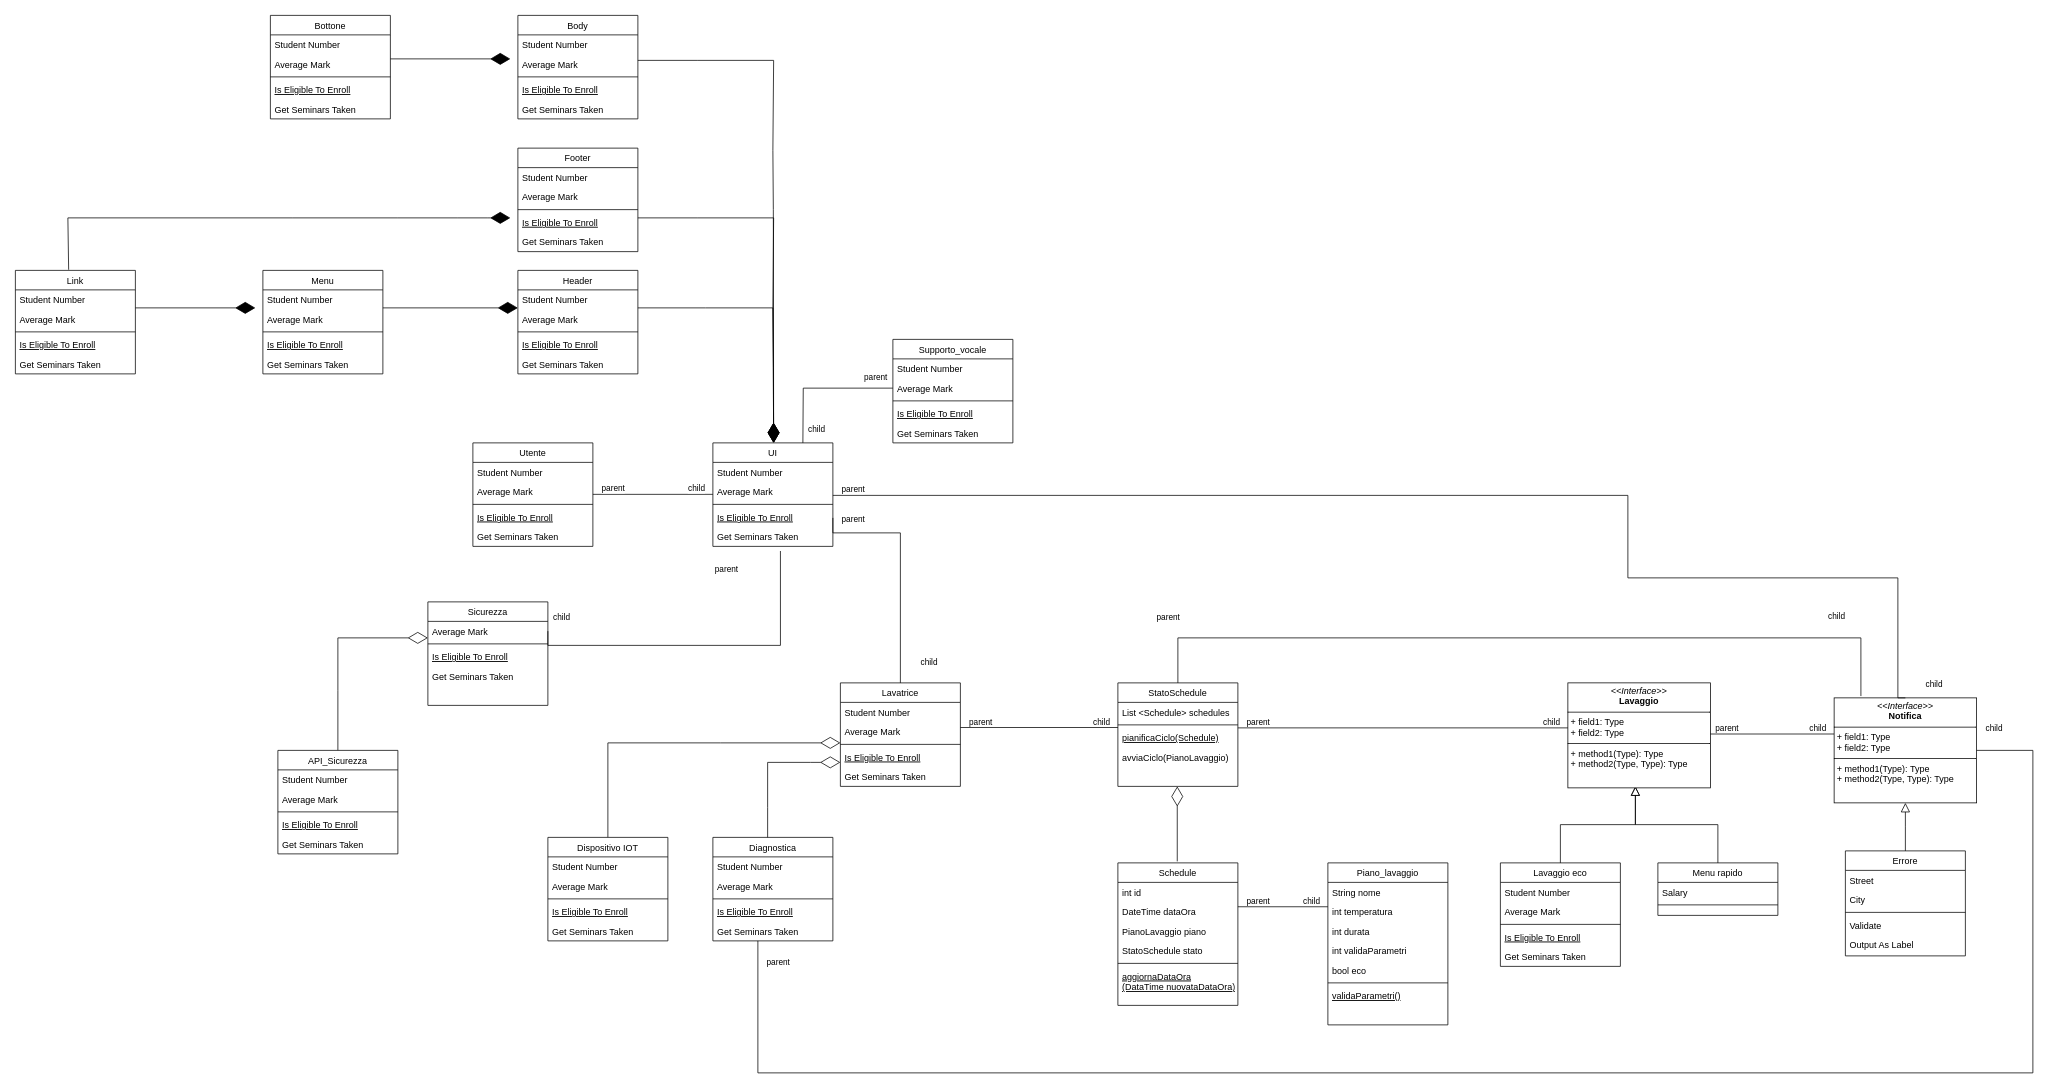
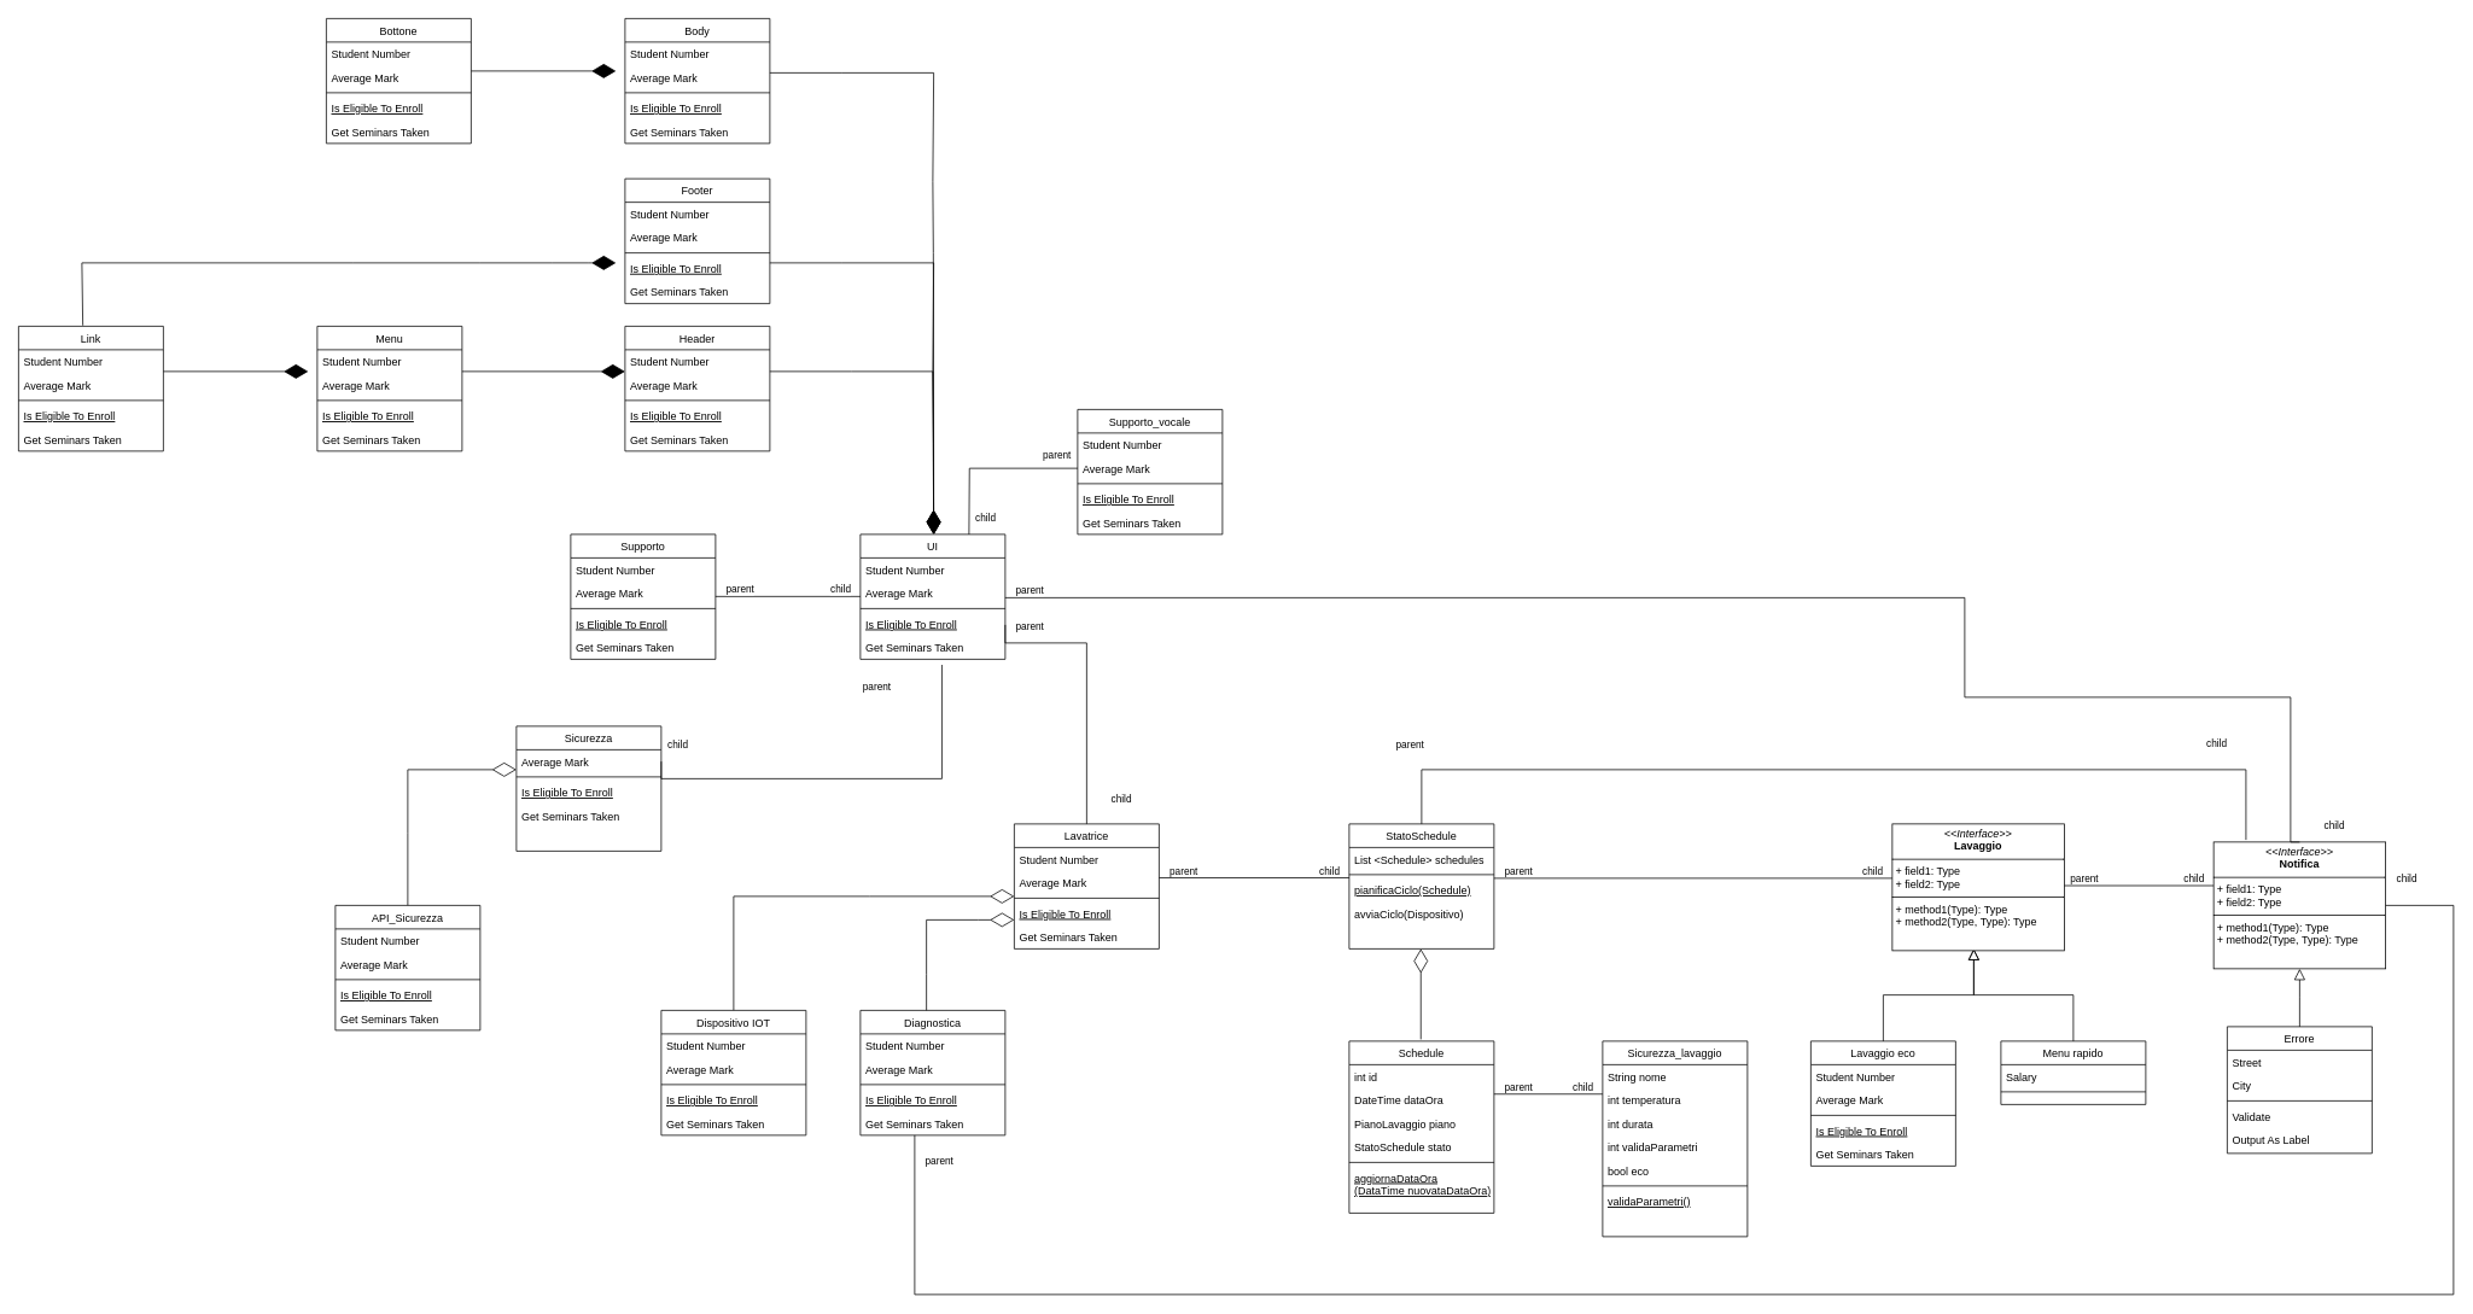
- <mxCell id="51" value="Utente" style="swimlane;fontStyle=0;align=center;verticalAlign=top;childLayout=stackLayout;horizontal=1;startSize=26;horizontalStack=0;resizeParent=1;resizeLast=0;collapsible=1;marginBottom=0;rounded=0;shadow=0;strokeWidth=1;" parent="1" vertex="1"><mxGeometry x="630" y="590" width="160" height="138" as="geometry"><mxRectangle x="130" y="380" width="160" height="26" as="alternateBounds" /></mxGeometry></mxCell>
+ <mxCell id="51" value="Supporto" style="swimlane;fontStyle=0;align=center;verticalAlign=top;childLayout=stackLayout;horizontal=1;startSize=26;horizontalStack=0;resizeParent=1;resizeLast=0;collapsible=1;marginBottom=0;rounded=0;shadow=0;strokeWidth=1;" parent="1" vertex="1"><mxGeometry x="630" y="590" width="160" height="138" as="geometry"><mxRectangle x="130" y="380" width="160" height="26" as="alternateBounds" /></mxGeometry></mxCell>
- <mxCell id="127" value="avviaCiclo(PianoLavaggio)" style="text;align=left;verticalAlign=top;spacingLeft=4;spacingRight=4;overflow=hidden;rotatable=0;points=[[0,0.5],[1,0.5]];portConstraint=eastwest;" vertex="1" parent="123"><mxGeometry y="86" width="160" height="26" as="geometry" /></mxCell>
+ <mxCell id="127" value="avviaCiclo(Dispositivo)" style="text;align=left;verticalAlign=top;spacingLeft=4;spacingRight=4;overflow=hidden;rotatable=0;points=[[0,0.5],[1,0.5]];portConstraint=eastwest;" vertex="1" parent="123"><mxGeometry y="86" width="160" height="26" as="geometry" /></mxCell>
- <mxCell id="135" value="Piano_lavaggio" style="swimlane;fontStyle=0;align=center;verticalAlign=top;childLayout=stackLayout;horizontal=1;startSize=26;horizontalStack=0;resizeParent=1;resizeLast=0;collapsible=1;marginBottom=0;rounded=0;shadow=0;strokeWidth=1;" vertex="1" parent="1"><mxGeometry x="1770" y="1150" width="160" height="216" as="geometry"><mxRectangle x="130" y="380" width="160" height="26" as="alternateBounds" /></mxGeometry></mxCell>
+ <mxCell id="135" value="Sicurezza_lavaggio" style="swimlane;fontStyle=0;align=center;verticalAlign=top;childLayout=stackLayout;horizontal=1;startSize=26;horizontalStack=0;resizeParent=1;resizeLast=0;collapsible=1;marginBottom=0;rounded=0;shadow=0;strokeWidth=1;" vertex="1" parent="1"><mxGeometry x="1770" y="1150" width="160" height="216" as="geometry"><mxRectangle x="130" y="380" width="160" height="26" as="alternateBounds" /></mxGeometry></mxCell>
